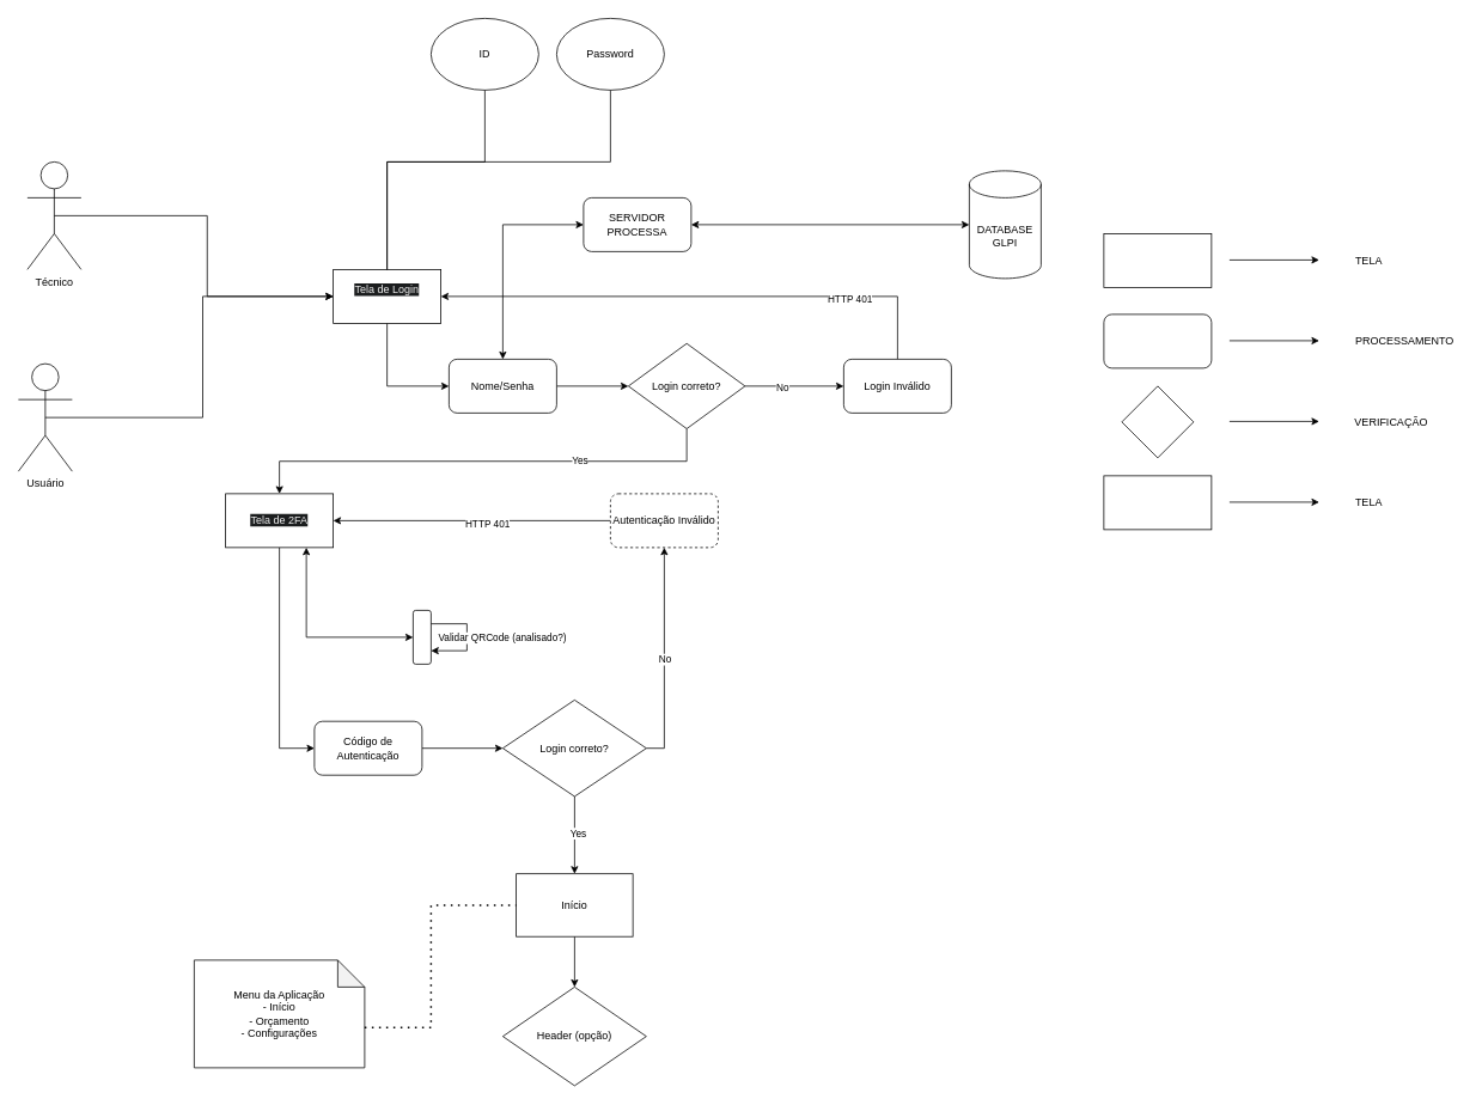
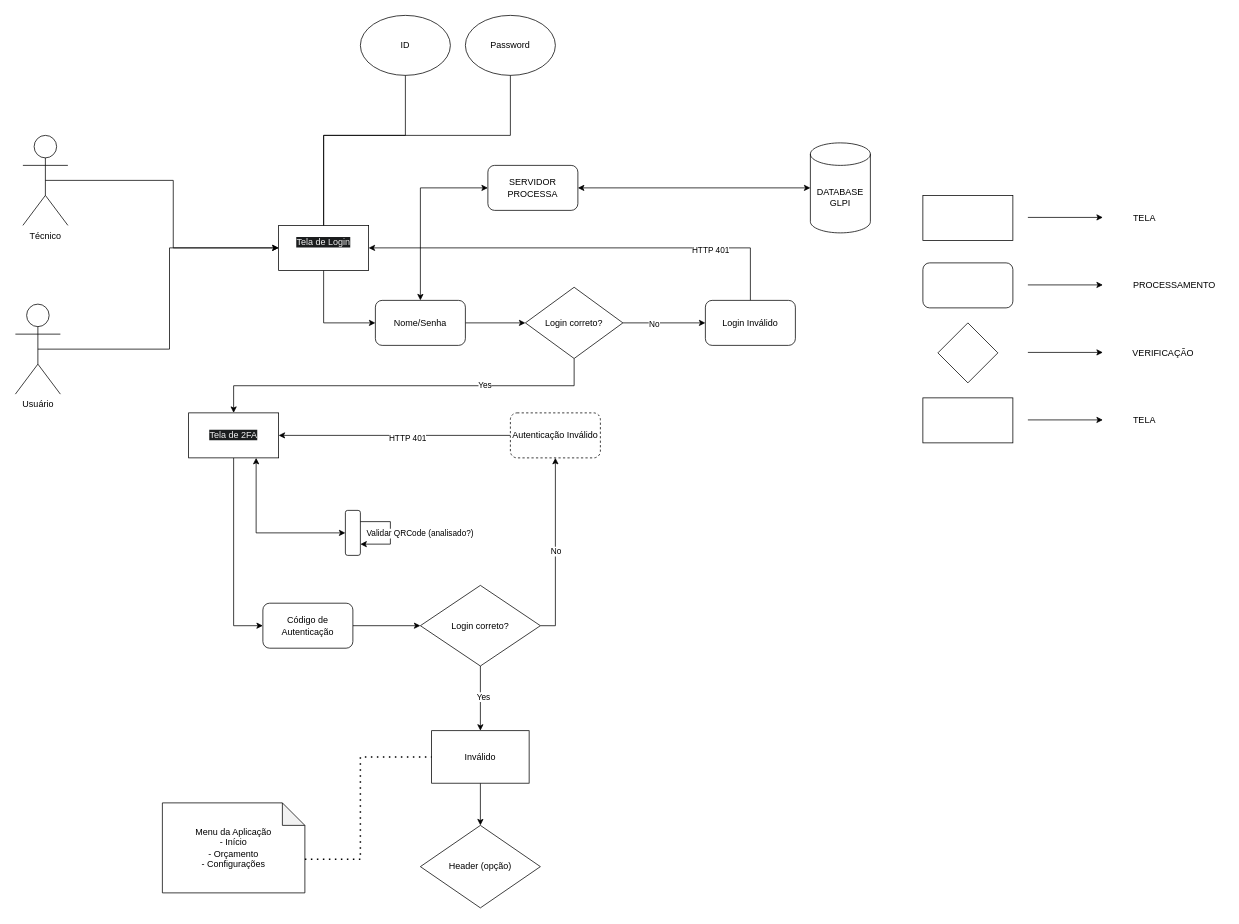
- <mxCell id="31" value="Início" style="rounded=0;whiteSpace=wrap;html=1;" vertex="1" parent="1"><mxGeometry x="575" y="973.75" width="130" height="70" as="geometry" /></mxCell>
+ <mxCell id="31" value="Inválido" style="rounded=0;whiteSpace=wrap;html=1;" vertex="1" parent="1"><mxGeometry x="575" y="973.75" width="130" height="70" as="geometry" /></mxCell>
